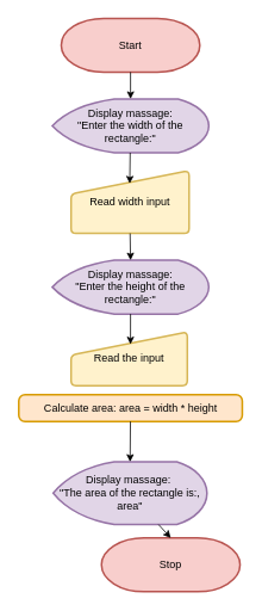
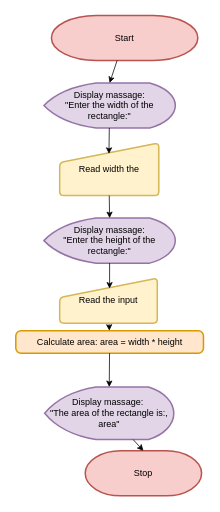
- <mxCell id="2" value="Start" style="strokeWidth=2;html=1;shape=mxgraph.flowchart.terminator;whiteSpace=wrap;fillColor=#f8cecc;strokeColor=#b85450;" parent="1" vertex="1"><mxGeometry x="68" y="20" width="155" height="60" as="geometry" /></mxCell>
+ <mxCell id="2" value="Start" style="strokeWidth=2;html=1;shape=mxgraph.flowchart.terminator;whiteSpace=wrap;fillColor=#f8cecc;strokeColor=#b85450;" parent="1" vertex="1"><mxGeometry x="68" y="20" width="195" height="60" as="geometry" /></mxCell>
- <mxCell id="4" value="Read width input" style="html=1;strokeWidth=2;shape=manualInput;whiteSpace=wrap;rounded=1;size=26;arcSize=11;fillColor=#fff2cc;strokeColor=#d6b656;verticalAlign=middle;" parent="1" vertex="1"><mxGeometry x="79" y="190" width="132" height="70" as="geometry" /></mxCell>
+ <mxCell id="4" value="Read width the" style="html=1;strokeWidth=2;shape=manualInput;whiteSpace=wrap;rounded=1;size=26;arcSize=11;fillColor=#fff2cc;strokeColor=#d6b656;verticalAlign=middle;" parent="1" vertex="1"><mxGeometry x="79" y="190" width="132" height="70" as="geometry" /></mxCell>
+ <mxCell id="10" style="edgeStyle=none;html=1;" parent="1" source="11" target="13" edge="1"><mxGeometry relative="1" as="geometry" /></mxCell>
